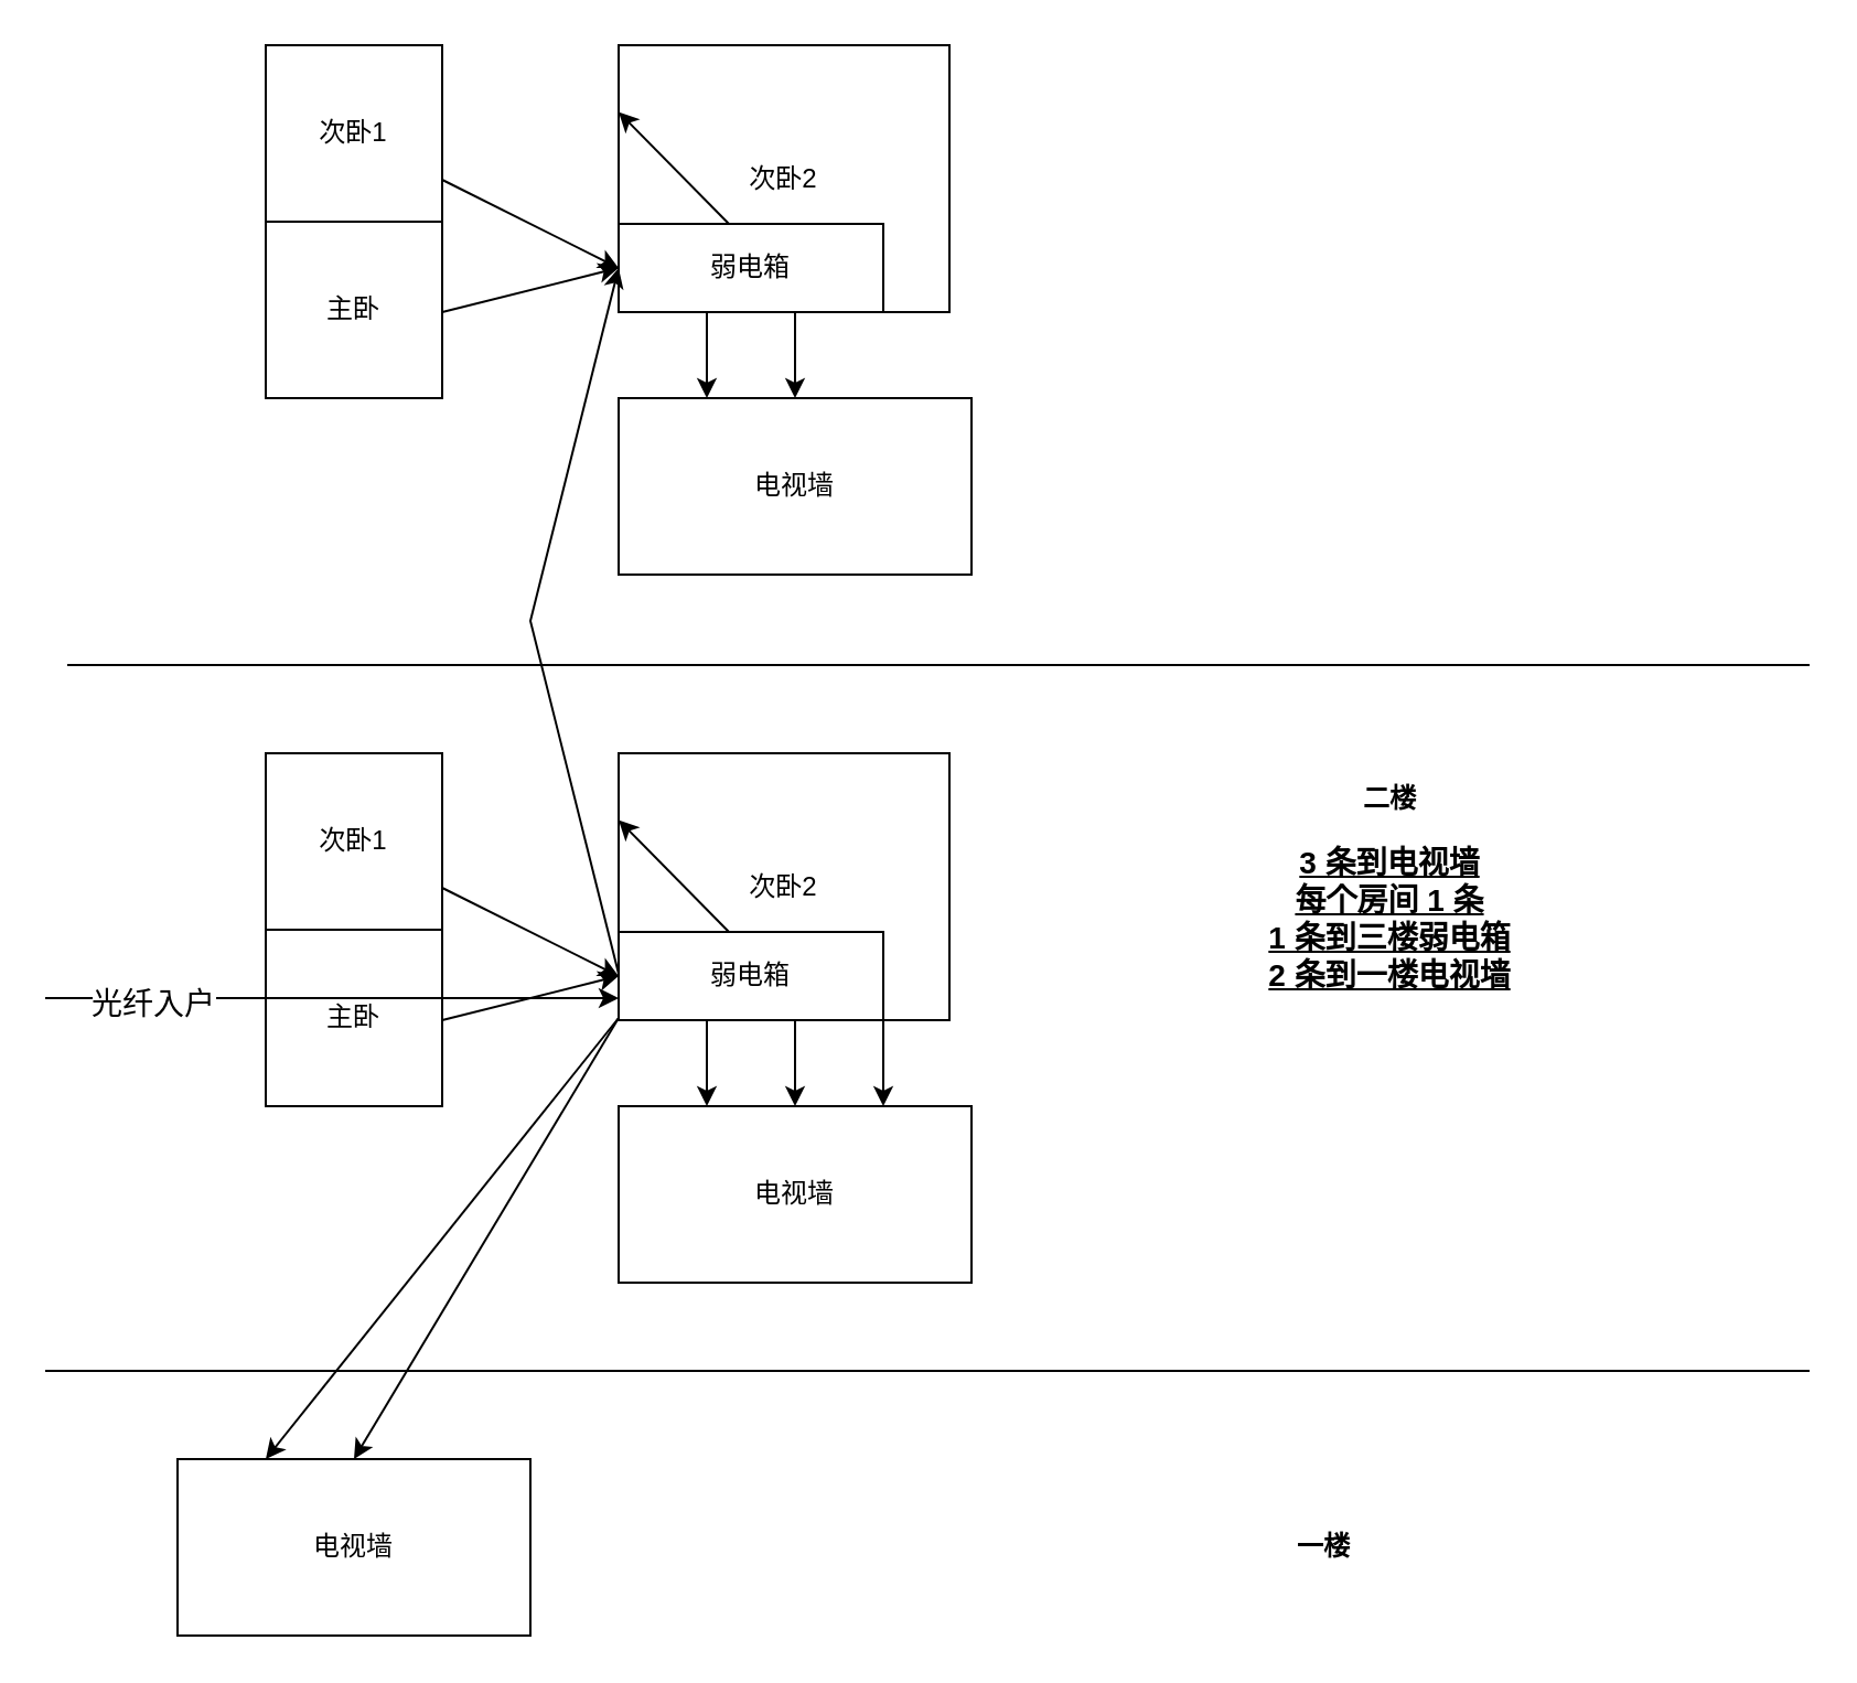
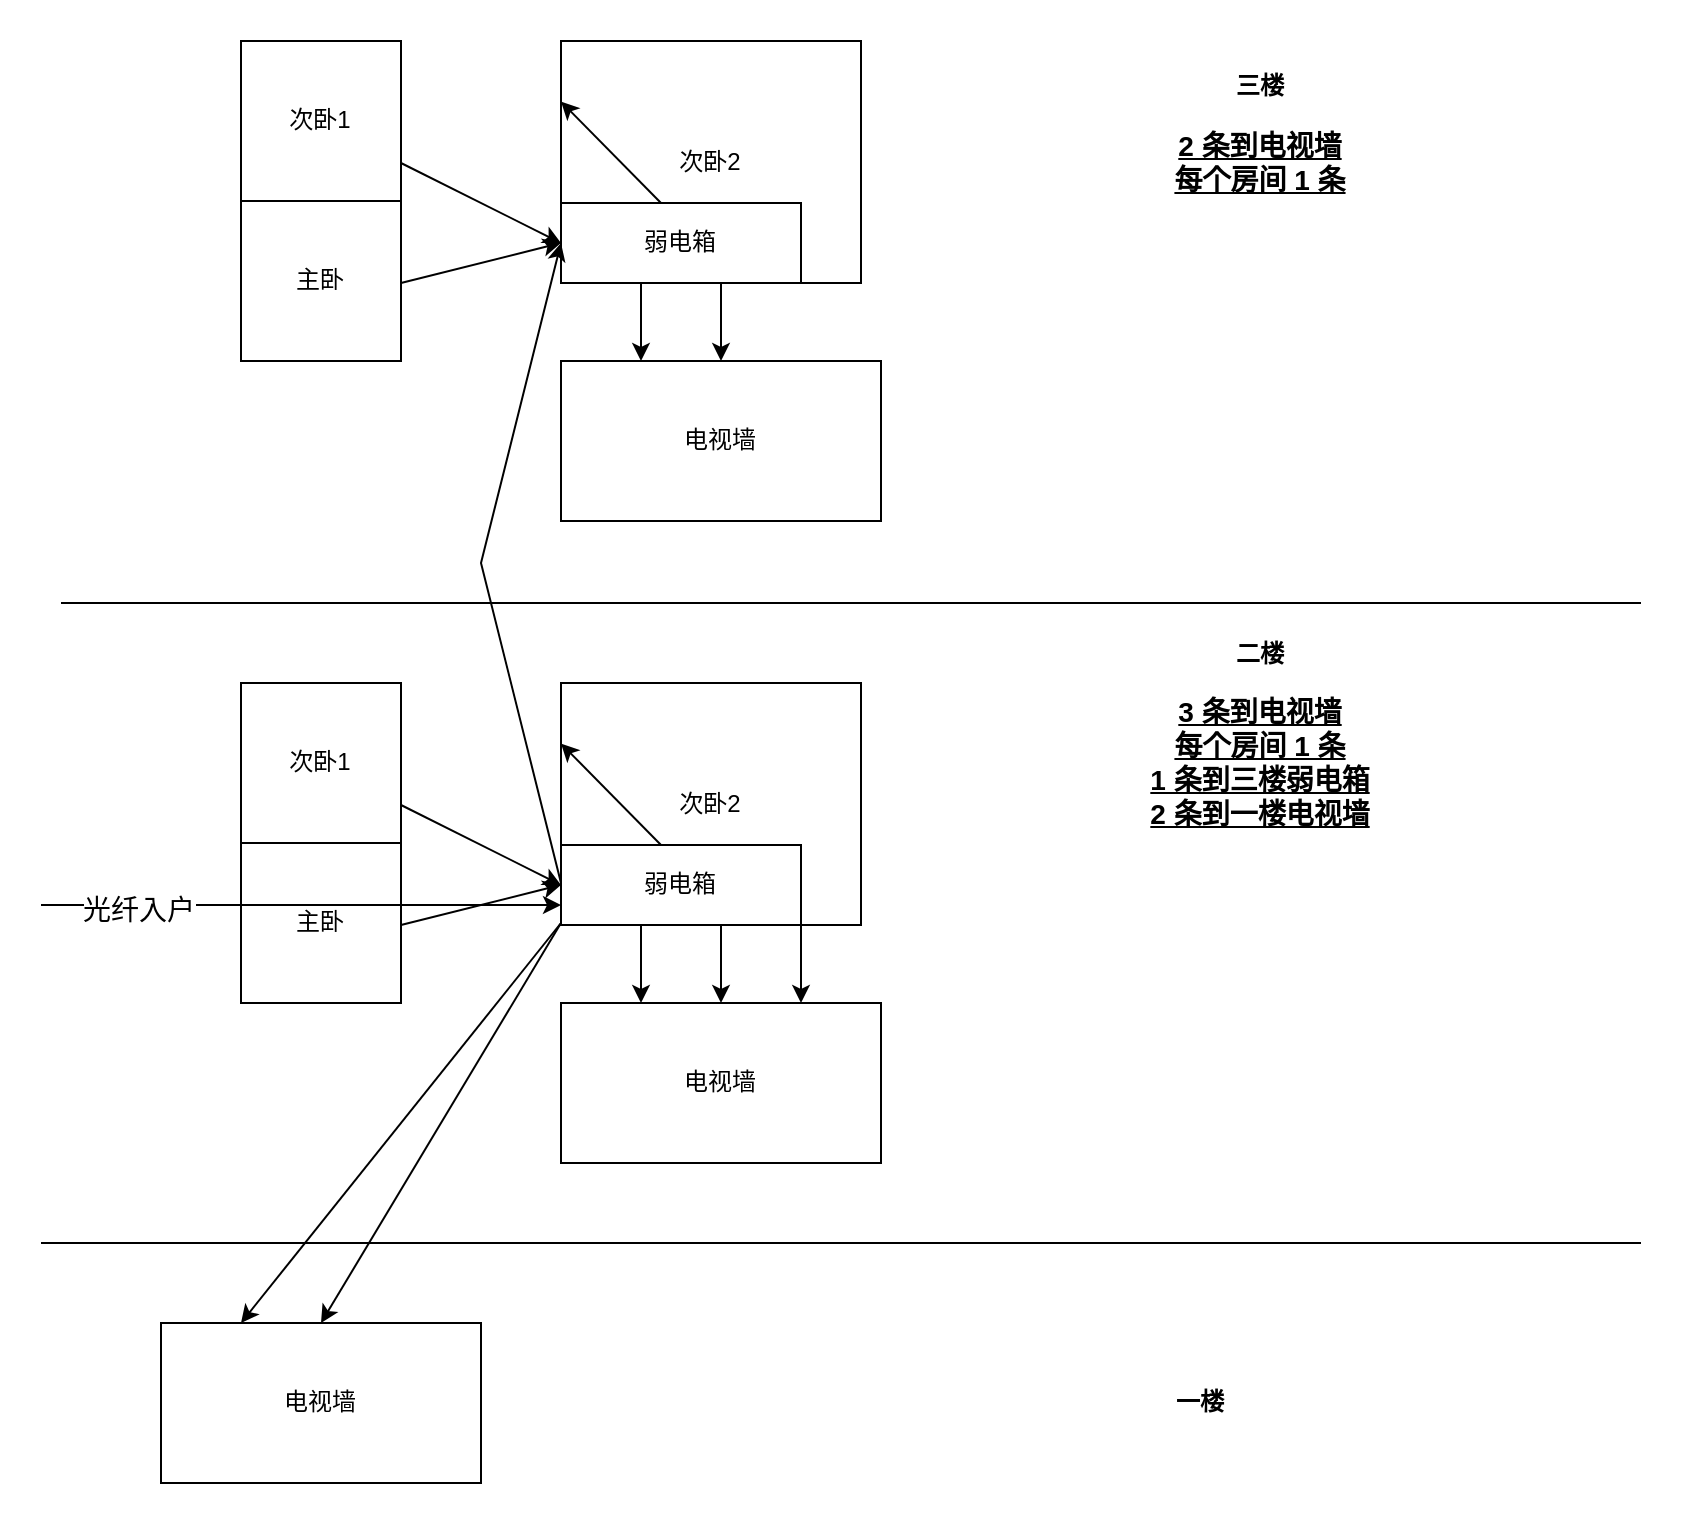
+ <mxCell id="8" value="&lt;b&gt;三楼&lt;br&gt;&lt;br&gt;&lt;u&gt;&lt;font style=&quot;font-size: 14px;&quot;&gt;2 条到电视墙&lt;br&gt;每个房间 1 条&lt;br&gt;&lt;/font&gt;&lt;/u&gt;&lt;br&gt;&lt;/b&gt;" style="text;html=1;strokeColor=none;fillColor=none;align=center;verticalAlign=middle;whiteSpace=wrap;rounded=0;" parent="1" vertex="1"><mxGeometry x="520" y="21" width="220" height="105" as="geometry" /></mxCell>
- <mxCell id="6" value="&lt;b&gt;二楼&lt;br&gt;&lt;br&gt;&lt;u&gt;&lt;font style=&quot;font-size: 14px;&quot;&gt;3 条到电视墙&lt;br&gt;&lt;/font&gt;&lt;/u&gt;&lt;font style=&quot;font-size: 14px;&quot;&gt;&lt;u&gt;每个房间 1 条&lt;br&gt;&lt;/u&gt;&lt;/font&gt;&lt;font style=&quot;font-size: 14px;&quot;&gt;&lt;u&gt;1 条到三楼弱电箱&lt;br&gt;&lt;/u&gt;&lt;/font&gt;&lt;font style=&quot;font-size: 14px;&quot;&gt;&lt;u&gt;2 条到一楼电视墙&lt;/u&gt;&lt;/font&gt;&lt;br&gt;&lt;/b&gt;" style="text;html=1;strokeColor=none;fillColor=none;align=center;verticalAlign=middle;whiteSpace=wrap;rounded=0;" parent="1" vertex="1"><mxGeometry x="520" y="342" width="220" height="120" as="geometry" /></mxCell>
+ <mxCell id="6" value="&lt;b&gt;二楼&lt;br&gt;&lt;br&gt;&lt;u&gt;&lt;font style=&quot;font-size: 14px;&quot;&gt;3 条到电视墙&lt;br&gt;&lt;/font&gt;&lt;/u&gt;&lt;font style=&quot;font-size: 14px;&quot;&gt;&lt;u&gt;每个房间 1 条&lt;br&gt;&lt;/u&gt;&lt;/font&gt;&lt;font style=&quot;font-size: 14px;&quot;&gt;&lt;u&gt;1 条到三楼弱电箱&lt;br&gt;&lt;/u&gt;&lt;/font&gt;&lt;font style=&quot;font-size: 14px;&quot;&gt;&lt;u&gt;2 条到一楼电视墙&lt;/u&gt;&lt;/font&gt;&lt;br&gt;&lt;/b&gt;" style="text;html=1;strokeColor=none;fillColor=none;align=center;verticalAlign=middle;whiteSpace=wrap;rounded=0;" parent="1" vertex="1"><mxGeometry x="520" y="307" width="220" height="120" as="geometry" /></mxCell>
